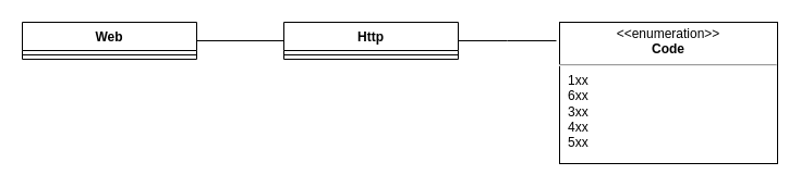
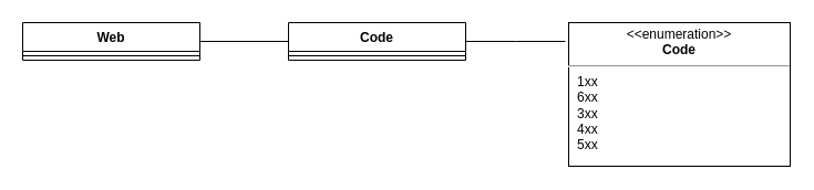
- <mxCell id="2" value="Http" style="swimlane;fontStyle=1;align=center;verticalAlign=top;childLayout=stackLayout;horizontal=1;startSize=26;horizontalStack=0;resizeParent=1;resizeParentMax=0;resizeLast=0;collapsible=1;marginBottom=0;" vertex="1" parent="1"><mxGeometry x="260" y="20" width="160" height="34" as="geometry" /></mxCell>
+ <mxCell id="2" value="Code" style="swimlane;fontStyle=1;align=center;verticalAlign=top;childLayout=stackLayout;horizontal=1;startSize=26;horizontalStack=0;resizeParent=1;resizeParentMax=0;resizeLast=0;collapsible=1;marginBottom=0;" vertex="1" parent="1"><mxGeometry x="260" y="20" width="160" height="34" as="geometry" /></mxCell>
